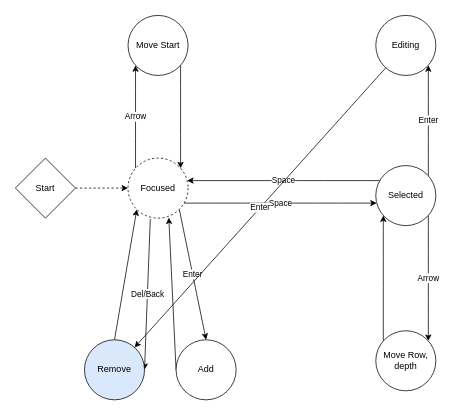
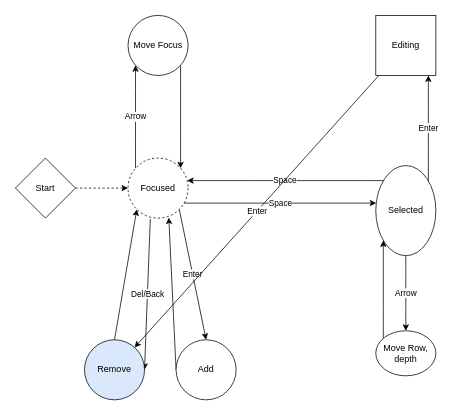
- <mxCell id="20" value="Move Start" style="ellipse;whiteSpace=wrap;html=1;" vertex="1" parent="1"><mxGeometry x="170" y="20" width="80" height="80" as="geometry" /></mxCell>
+ <mxCell id="20" value="Move Focus" style="ellipse;whiteSpace=wrap;html=1;" vertex="1" parent="1"><mxGeometry x="170" y="20" width="80" height="80" as="geometry" /></mxCell>
- <mxCell id="12" value="Editing" style="ellipse;whiteSpace=wrap;html=1;" vertex="1" parent="1"><mxGeometry x="500" y="20" width="80" height="80" as="geometry" /></mxCell>
+ <mxCell id="12" value="Editing" style="whiteSpace=wrap;html=1;rounded=0;" vertex="1" parent="1"><mxGeometry x="500" y="20" width="80" height="80" as="geometry" /></mxCell>
- <mxCell id="10" value="Selected" style="ellipse;whiteSpace=wrap;html=1;" vertex="1" parent="1"><mxGeometry x="500" y="220" width="80" height="80" as="geometry" /></mxCell>
+ <mxCell id="10" value="Selected" style="ellipse;whiteSpace=wrap;html=1;" vertex="1" parent="1"><mxGeometry x="500" y="220" width="80" height="120" as="geometry" /></mxCell>
- <mxCell id="14" value="Move Row, depth" style="ellipse;whiteSpace=wrap;html=1;" vertex="1" parent="1"><mxGeometry x="500" y="440" width="80" height="80" as="geometry" /></mxCell>
+ <mxCell id="14" value="Move Row, depth" style="ellipse;whiteSpace=wrap;html=1;" vertex="1" parent="1"><mxGeometry x="500" y="440" width="80" height="60" as="geometry" /></mxCell>
